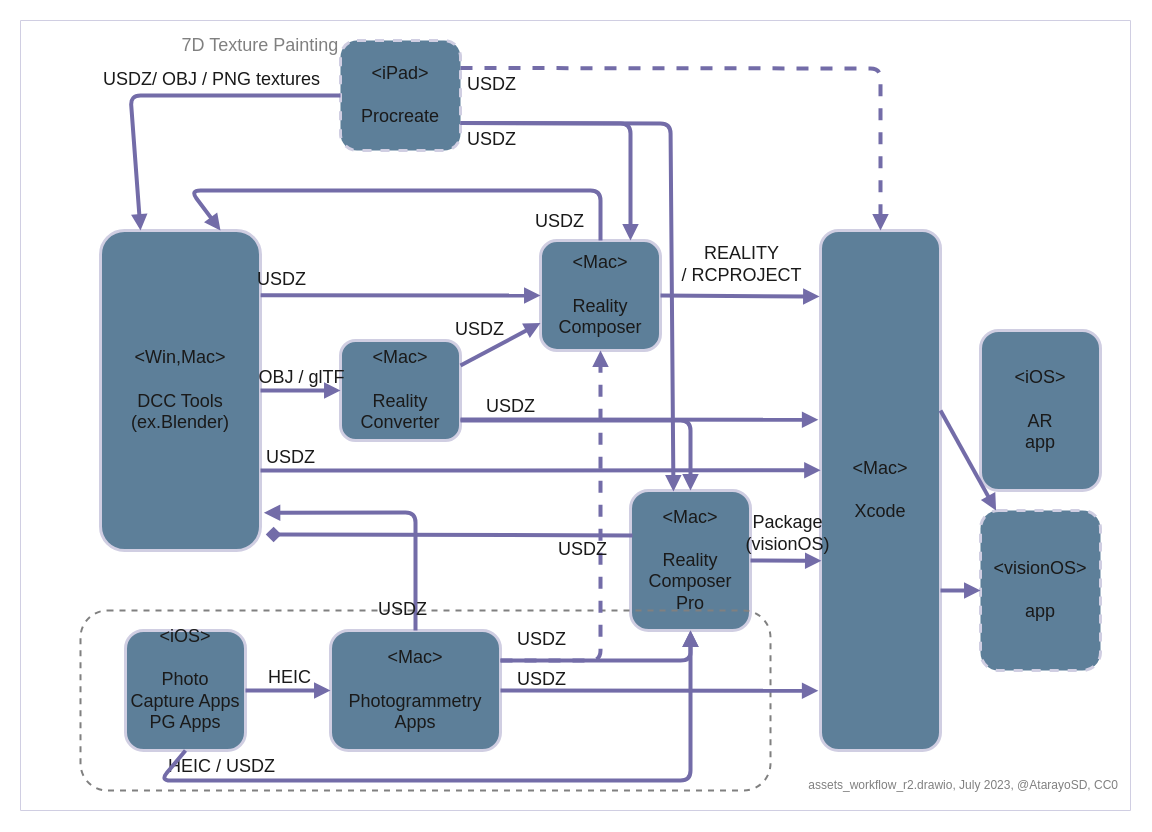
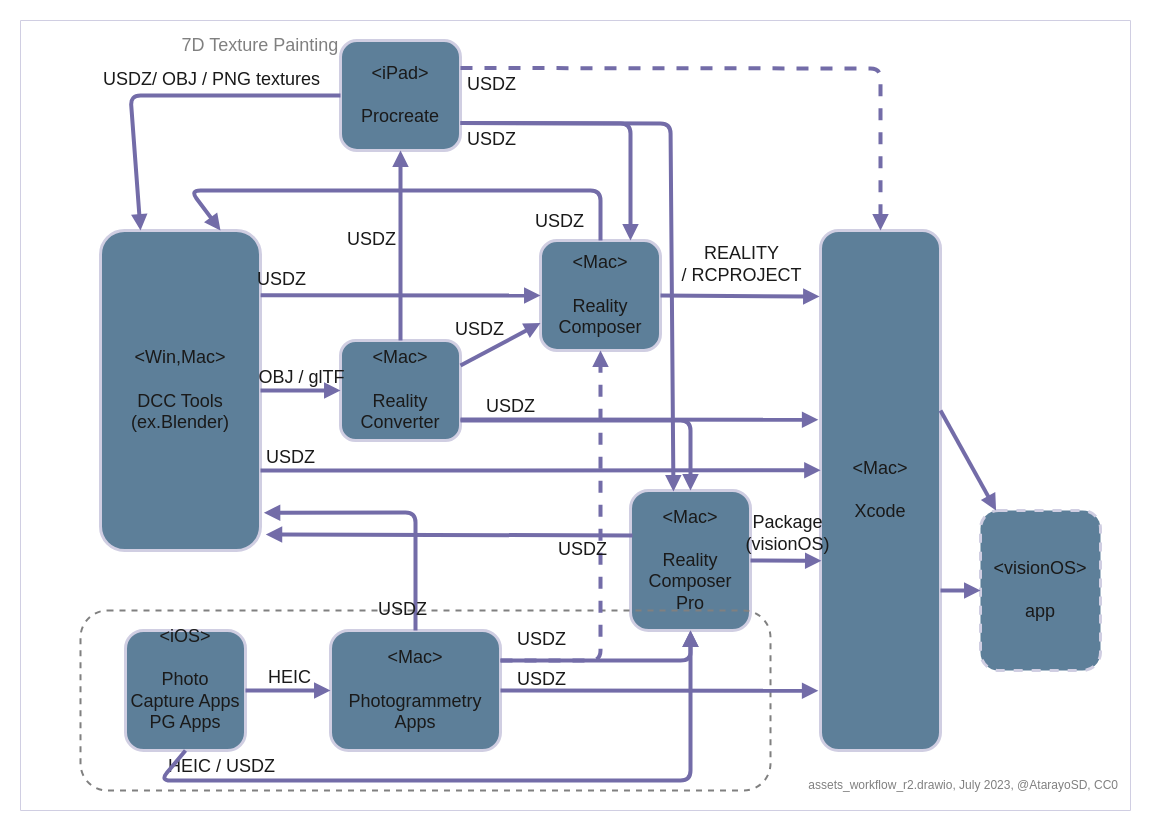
- <mxCell id="38" value="&lt;font style=&quot;font-size: 18px&quot;&gt;&amp;lt;iPad&amp;gt;&lt;br&gt;&lt;br&gt;Procreate&lt;br&gt;&lt;/font&gt;" style="rounded=1;whiteSpace=wrap;html=1;strokeWidth=3;labelBackgroundColor=none;fillColor=#5D7F99;strokeColor=#D0CEE2;fontColor=#1A1A1A;dashed=1;" parent="1" vertex="1"><mxGeometry x="340" y="40" width="120" height="110" as="geometry" /></mxCell>
+ <mxCell id="38" value="&lt;font style=&quot;font-size: 18px&quot;&gt;&amp;lt;iPad&amp;gt;&lt;br&gt;&lt;br&gt;Procreate&lt;br&gt;&lt;/font&gt;" style="rounded=1;whiteSpace=wrap;html=1;strokeWidth=3;labelBackgroundColor=none;fillColor=#5D7F99;strokeColor=#D0CEE2;fontColor=#1A1A1A;" parent="1" vertex="1"><mxGeometry x="340" y="40" width="120" height="110" as="geometry" /></mxCell>
+ <mxCell id="39" value="" style="endArrow=block;html=1;rounded=1;fontSize=18;exitX=0.5;exitY=0;exitDx=0;exitDy=0;strokeWidth=4;endFill=1;entryX=0.5;entryY=1;entryDx=0;entryDy=0;labelBackgroundColor=none;strokeColor=#736CA8;fontColor=default;" parent="1" source="14" target="38" edge="1"><mxGeometry width="50" height="50" relative="1" as="geometry"><mxPoint x="400" y="252.5" as="sourcePoint" /><mxPoint x="480" y="210" as="targetPoint" /></mxGeometry></mxCell>
+ <mxCell id="40" value="USDZ&lt;br&gt;" style="edgeLabel;html=1;align=center;verticalAlign=middle;resizable=0;points=[];fontSize=18;spacingBottom=23;rounded=1;labelBackgroundColor=none;fontColor=#1A1A1A;" parent="39" vertex="1" connectable="0"><mxGeometry x="0.003" y="2" relative="1" as="geometry"><mxPoint x="-28" y="5" as="offset" /></mxGeometry></mxCell>
- <mxCell id="4" value="&lt;font style=&quot;font-size: 18px&quot;&gt;&amp;lt;iOS&amp;gt;&lt;br&gt;&lt;br&gt;AR&lt;br&gt;app&lt;br&gt;&lt;/font&gt;" style="rounded=1;whiteSpace=wrap;html=1;strokeWidth=3;labelBackgroundColor=none;fillColor=#5D7F99;strokeColor=#D0CEE2;fontColor=#1A1A1A;" parent="2" vertex="1"><mxGeometry x="960" y="310" width="120" height="160" as="geometry" /></mxCell>
- <mxCell id="53" value="" style="endArrow=diamond;html=1;rounded=1;fontSize=18;exitX=0.017;exitY=0.321;exitDx=0;exitDy=0;entryX=1.033;entryY=0.95;entryDx=0;entryDy=0;strokeWidth=4;endFill=1;exitPerimeter=0;labelBackgroundColor=none;strokeColor=#736CA8;fontColor=default;entryPerimeter=0;" edge="1" parent="1" source="3" target="10"><mxGeometry width="50" height="50" relative="1" as="geometry"><mxPoint x="230" y="305" as="sourcePoint" /><mxPoint x="550" y="305" as="targetPoint" /></mxGeometry></mxCell>
+ <mxCell id="53" value="" style="endArrow=block;html=1;rounded=1;fontSize=18;exitX=0.017;exitY=0.321;exitDx=0;exitDy=0;entryX=1.033;entryY=0.95;entryDx=0;entryDy=0;strokeWidth=4;endFill=1;exitPerimeter=0;labelBackgroundColor=none;strokeColor=#736CA8;fontColor=default;entryPerimeter=0;" edge="1" parent="1" source="3" target="10"><mxGeometry width="50" height="50" relative="1" as="geometry"><mxPoint x="230" y="305" as="sourcePoint" /><mxPoint x="550" y="305" as="targetPoint" /></mxGeometry></mxCell>
